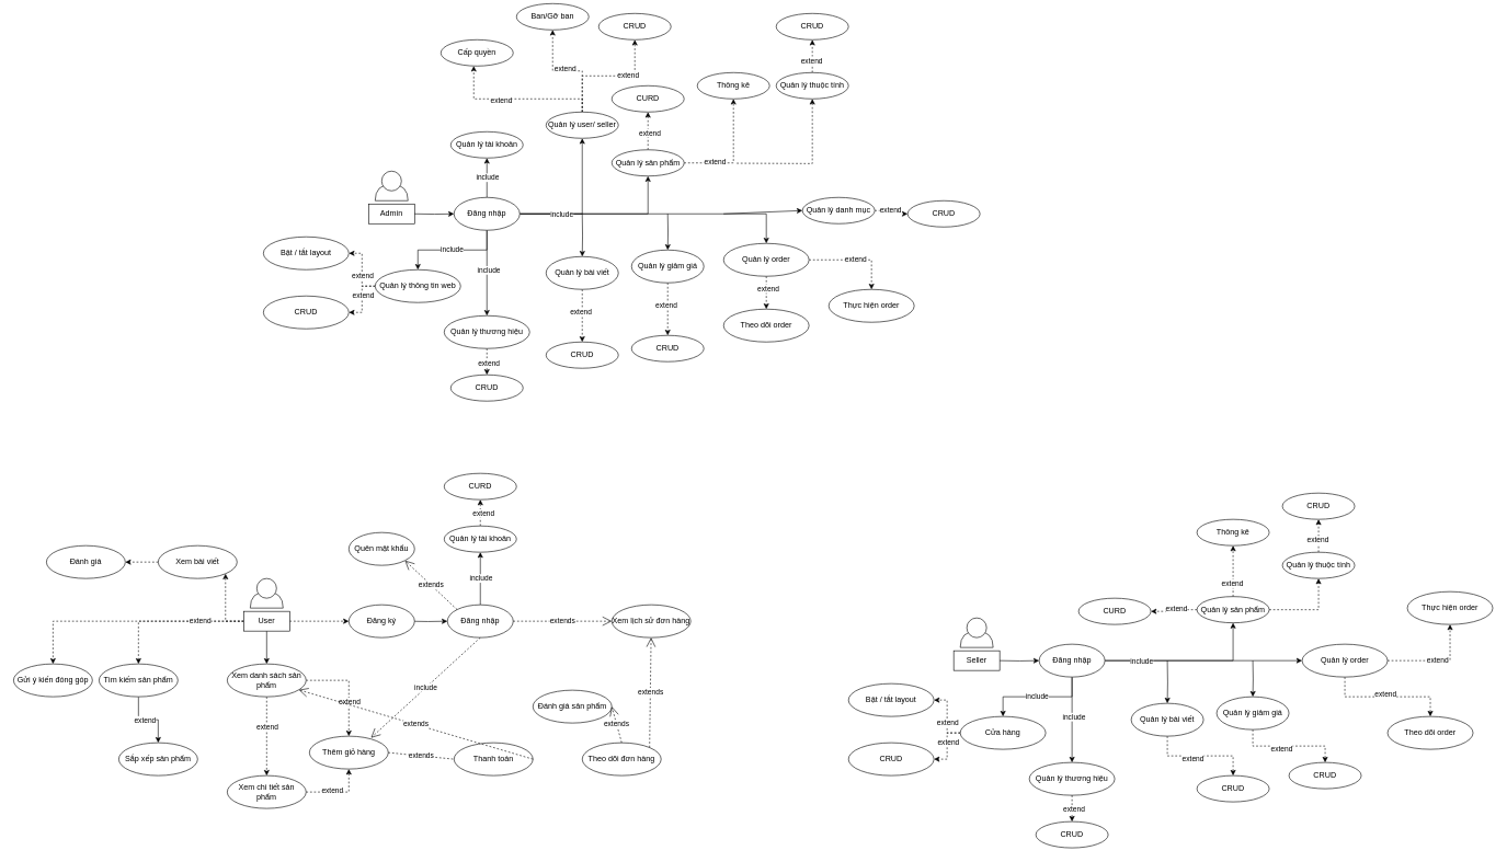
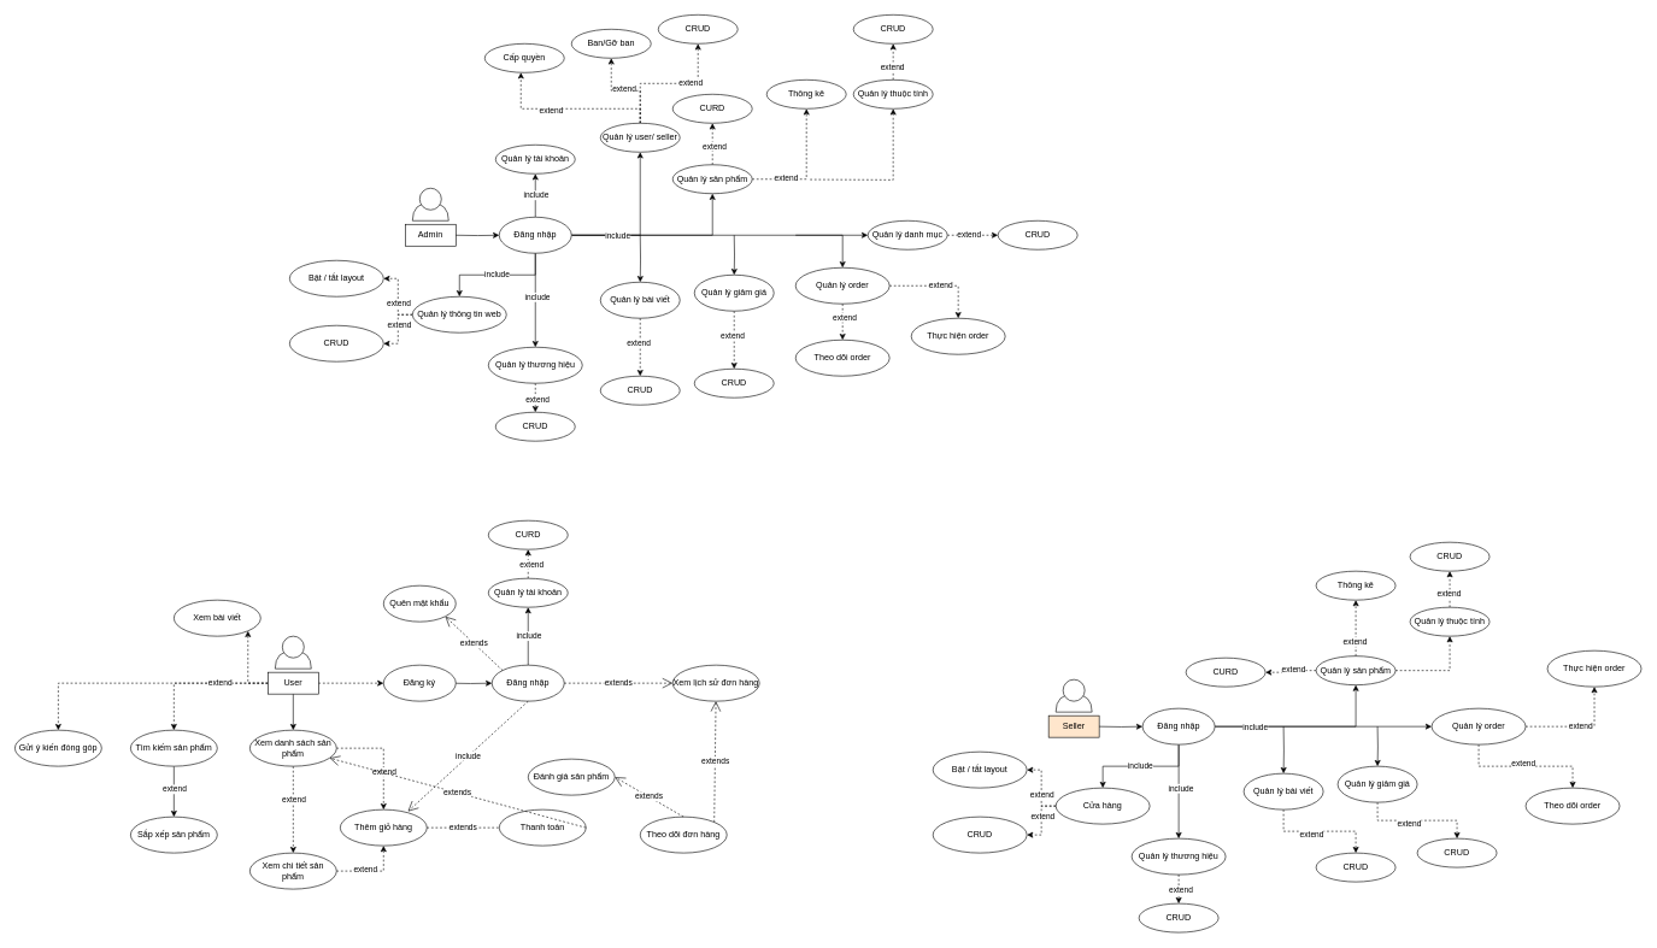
- <mxCell id="27" value="Ban/Gỡ ban" style="ellipse;whiteSpace=wrap;html=1;" parent="1" vertex="1"><mxGeometry x="785" y="5" width="110" height="40" as="geometry" /></mxCell>
+ <mxCell id="27" value="Ban/Gỡ ban" style="ellipse;whiteSpace=wrap;html=1;" parent="1" vertex="1"><mxGeometry x="790" width="110" height="40" as="geometry" y="40" /></mxCell>
- <mxCell id="38" value="Quản lý danh mục" style="ellipse;whiteSpace=wrap;html=1;" parent="1" vertex="1"><mxGeometry x="1220" y="300" width="110" height="40" as="geometry" /></mxCell>
+ <mxCell id="38" value="Quản lý danh mục" style="ellipse;whiteSpace=wrap;html=1;" parent="1" vertex="1"><mxGeometry x="1200" y="305" width="110" height="40" as="geometry" /></mxCell>
- <mxCell id="171" value="Đánh giá" style="ellipse;whiteSpace=wrap;html=1;" parent="1" vertex="1"><mxGeometry x="70" y="830" width="120" height="50" as="geometry" /></mxCell>
- <mxCell id="169" style="edgeStyle=orthogonalEdgeStyle;rounded=0;orthogonalLoop=1;jettySize=auto;html=1;dashed=1;" parent="1" source="170" target="171" edge="1"><mxGeometry relative="1" as="geometry" /></mxCell>
- <mxCell id="119" value="Seller" style="rounded=0;whiteSpace=wrap;html=1;" parent="1" vertex="1"><mxGeometry x="1450" y="990" width="70" height="30" as="geometry" /></mxCell>
+ <mxCell id="119" value="Seller" style="rounded=0;whiteSpace=wrap;html=1;fillColor=#ffe6cc;" parent="1" vertex="1"><mxGeometry x="1450" y="990" width="70" height="30" as="geometry" /></mxCell>
- <mxCell id="75" value="Tìm kiếm sản phẩm" style="ellipse;whiteSpace=wrap;html=1;" parent="1" vertex="1"><mxGeometry x="150" y="1010" width="120" height="50" as="geometry" /></mxCell>
+ <mxCell id="75" value="Tìm kiếm sản phẩm" style="ellipse;whiteSpace=wrap;html=1;" parent="1" vertex="1"><mxGeometry x="180" y="1010" width="120" height="50" as="geometry" /></mxCell>
- <mxCell id="92" value="Đánh giá sản phẩm" style="ellipse;whiteSpace=wrap;html=1;" parent="1" vertex="1"><mxGeometry x="810" y="1050" width="120" height="50" as="geometry" /></mxCell>
+ <mxCell id="92" value="Đánh giá sản phẩm" style="ellipse;whiteSpace=wrap;html=1;" parent="1" vertex="1"><mxGeometry x="730" y="1050" width="120" height="50" as="geometry" /></mxCell>
- <mxCell id="88" value="Thanh toán" style="ellipse;whiteSpace=wrap;html=1;" parent="1" vertex="1"><mxGeometry x="690" y="1130" width="120" height="50" as="geometry" /></mxCell>
+ <mxCell id="88" value="Thanh toán" style="ellipse;whiteSpace=wrap;html=1;" parent="1" vertex="1"><mxGeometry x="690" y="1120" width="120" height="50" as="geometry" /></mxCell>
